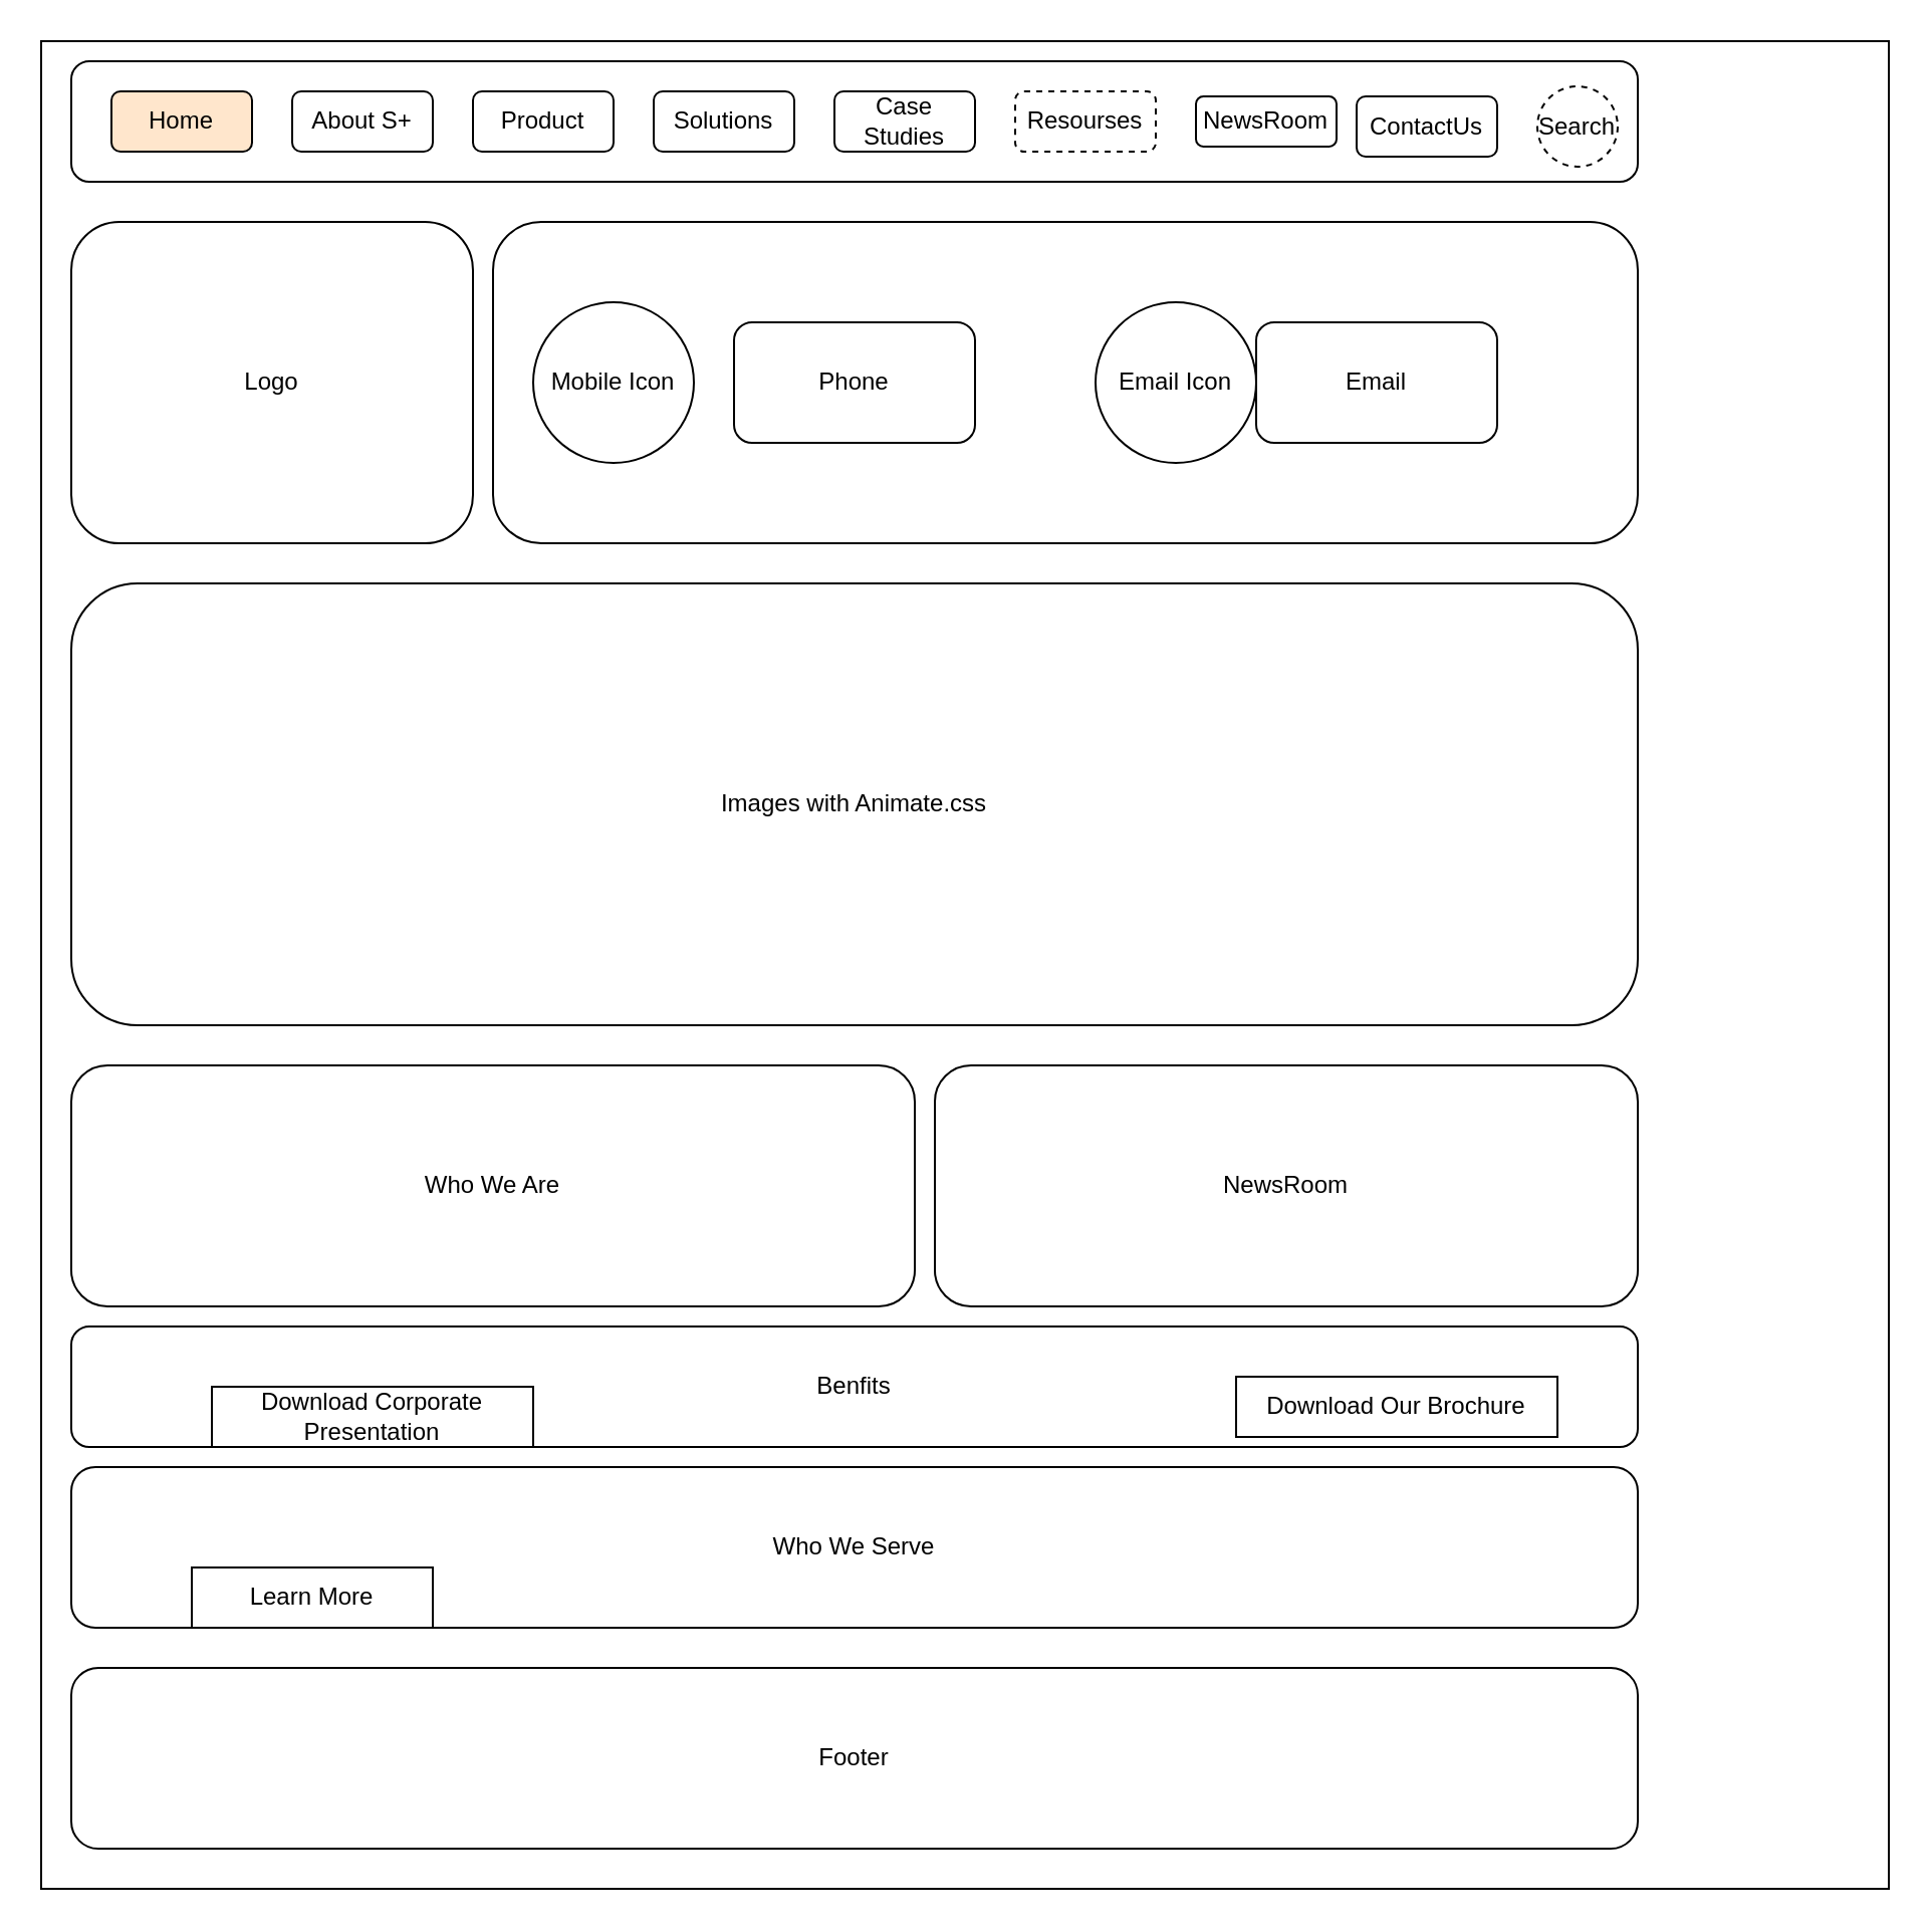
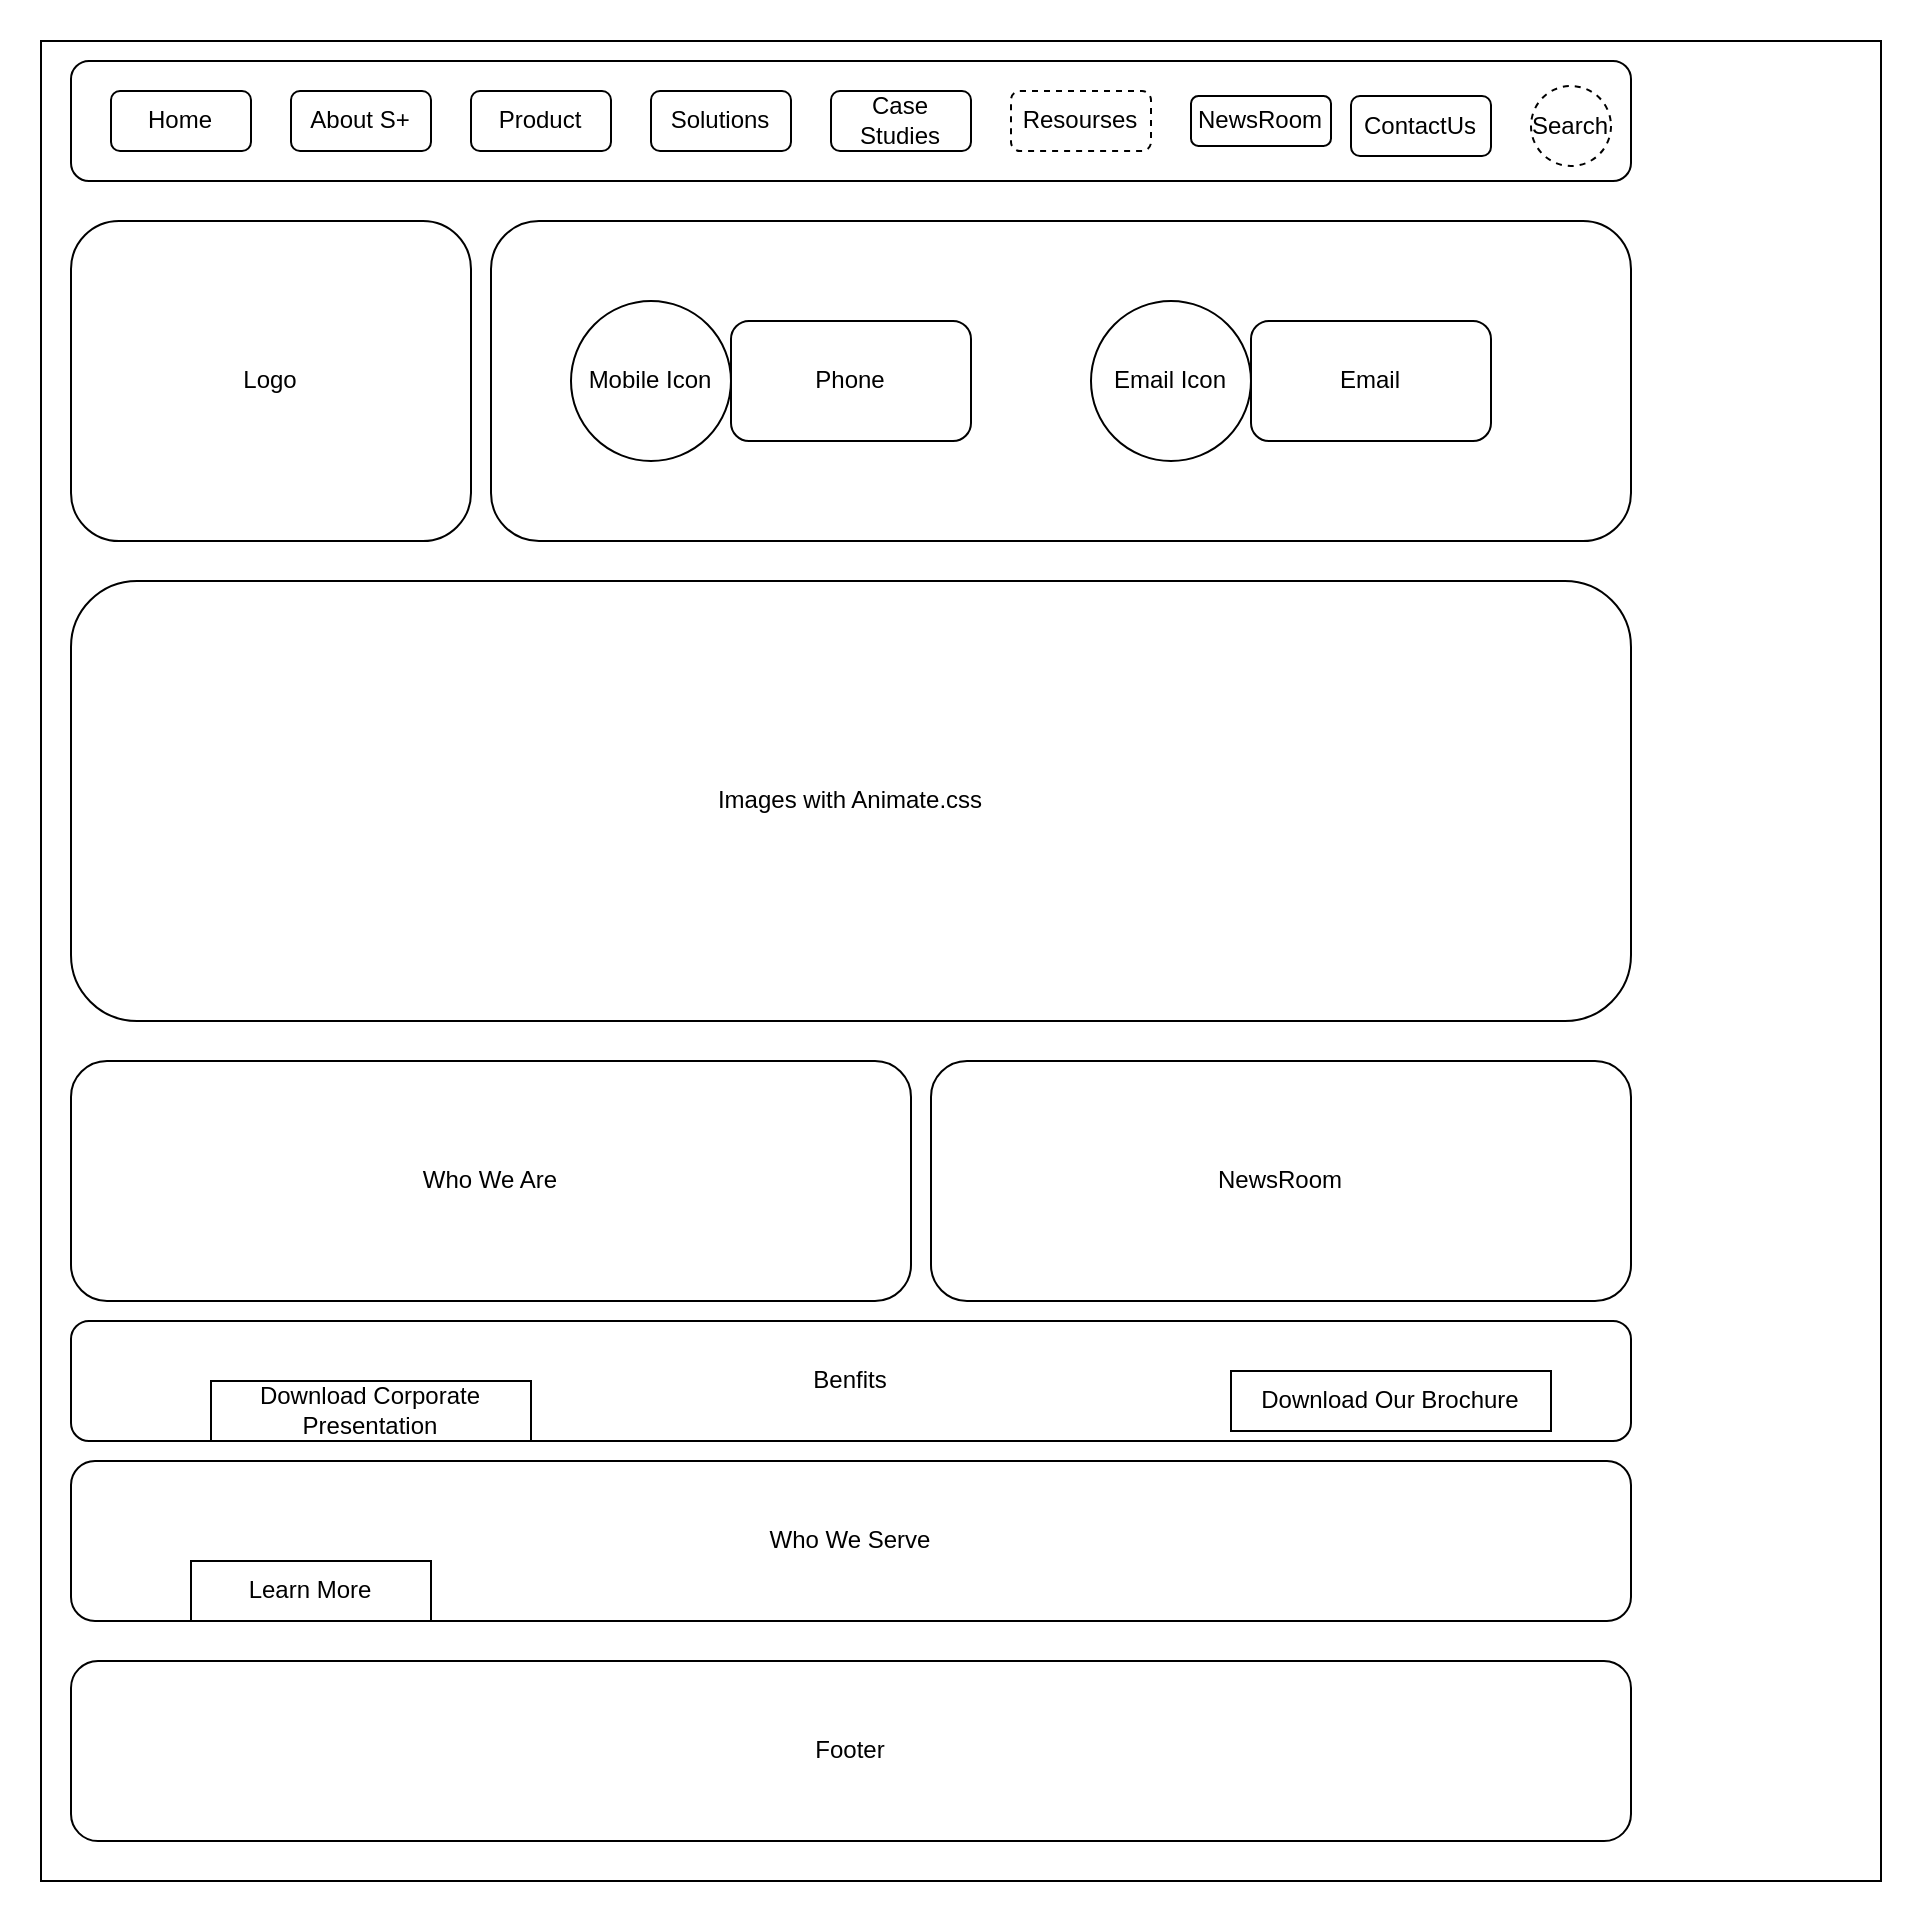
- <mxCell id="4" value="Home" style="rounded=1;whiteSpace=wrap;html=1;fillColor=#ffe6cc;" parent="1" vertex="1"><mxGeometry x="55" y="45" width="70" height="30" as="geometry" /></mxCell>
+ <mxCell id="4" value="Home" style="rounded=1;whiteSpace=wrap;html=1;" parent="1" vertex="1"><mxGeometry x="55" y="45" width="70" height="30" as="geometry" /></mxCell>
- <mxCell id="14" value="Mobile Icon" style="ellipse;whiteSpace=wrap;html=1;aspect=fixed;" parent="1" vertex="1"><mxGeometry x="265" y="150" width="80" height="80" as="geometry" /></mxCell>
+ <mxCell id="14" value="Mobile Icon" style="ellipse;whiteSpace=wrap;html=1;aspect=fixed;" parent="1" vertex="1"><mxGeometry x="285" y="150" width="80" height="80" as="geometry" /></mxCell>
